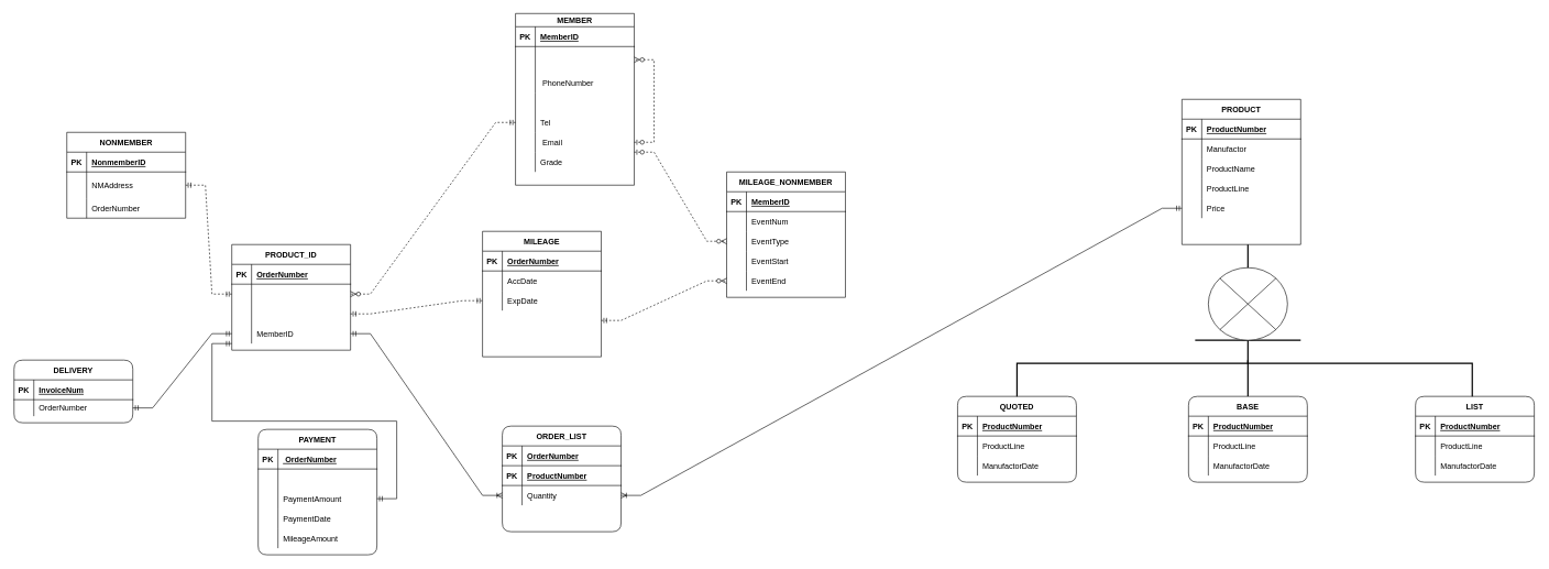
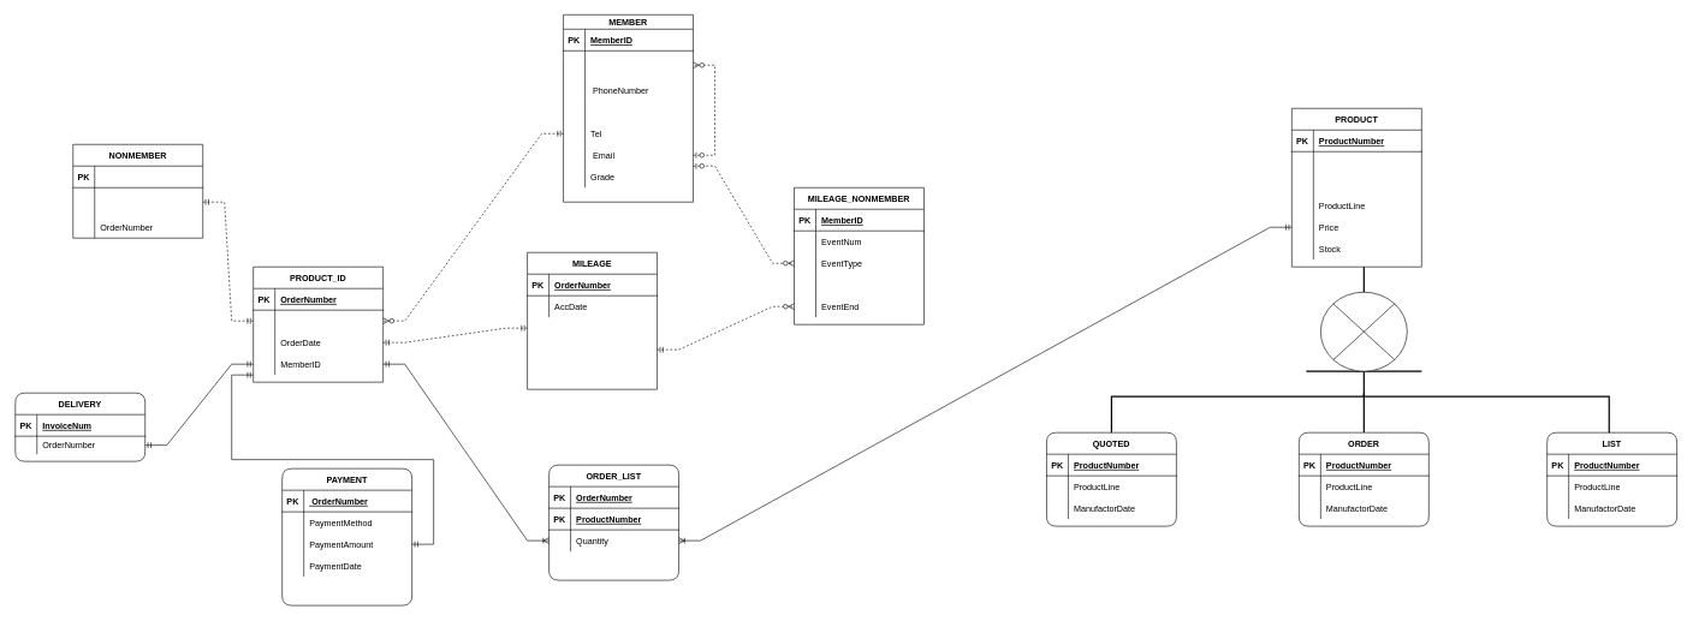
- <mxCell id="43" value="Manufactor" style="shape=partialRectangle;connectable=0;fillColor=none;top=0;left=0;bottom=0;right=0;align=left;spacingLeft=6;overflow=hidden;rounded=1;" parent="41" vertex="1"><mxGeometry x="30" width="150" height="30" as="geometry"><mxRectangle width="150" height="30" as="alternateBounds" /></mxGeometry></mxCell>
- <mxCell id="84" value="NonmemberID" style="shape=partialRectangle;connectable=0;fillColor=none;top=0;left=0;bottom=0;right=0;align=left;spacingLeft=6;fontStyle=5;overflow=hidden;" parent="82" vertex="1"><mxGeometry x="30" width="150" height="30" as="geometry"><mxRectangle width="150" height="30" as="alternateBounds" /></mxGeometry></mxCell>
- <mxCell id="46" value="ProductName" style="shape=partialRectangle;connectable=0;fillColor=none;top=0;left=0;bottom=0;right=0;align=left;spacingLeft=6;overflow=hidden;rounded=1;" parent="44" vertex="1"><mxGeometry x="30" width="150" height="30" as="geometry"><mxRectangle width="150" height="30" as="alternateBounds" /></mxGeometry></mxCell>
- <mxCell id="87" value="NMAddress" style="shape=partialRectangle;connectable=0;fillColor=none;top=0;left=0;bottom=0;right=0;align=left;spacingLeft=6;overflow=hidden;" parent="85" vertex="1"><mxGeometry x="30" width="150" height="40" as="geometry"><mxRectangle width="150" height="40" as="alternateBounds" /></mxGeometry></mxCell>
+ <mxCell id="55" value="Stock" style="shape=partialRectangle;connectable=0;fillColor=none;top=0;left=0;bottom=0;right=0;align=left;spacingLeft=6;overflow=hidden;rounded=1;" parent="53" vertex="1"><mxGeometry x="30" width="150" height="30" as="geometry"><mxRectangle width="150" height="30" as="alternateBounds" /></mxGeometry></mxCell>
- <mxCell id="134" value="EventStart" style="shape=partialRectangle;connectable=0;fillColor=none;top=0;left=0;bottom=0;right=0;align=left;spacingLeft=6;overflow=hidden;" parent="132" vertex="1"><mxGeometry x="30" width="150" height="30" as="geometry"><mxRectangle width="150" height="30" as="alternateBounds" /></mxGeometry></mxCell>
- <mxCell id="32" value="ExpDate" style="shape=partialRectangle;connectable=0;fillColor=none;top=0;left=0;bottom=0;right=0;align=left;spacingLeft=6;overflow=hidden;rounded=1;" parent="30" vertex="1"><mxGeometry x="30" width="150" height="30" as="geometry"><mxRectangle width="150" height="30" as="alternateBounds" /></mxGeometry></mxCell>
+ <mxCell id="77" value="OrderDate" style="shape=partialRectangle;connectable=0;fillColor=none;top=0;left=0;bottom=0;right=0;align=left;spacingLeft=6;overflow=hidden;" parent="75" vertex="1"><mxGeometry x="30" width="150" height="30" as="geometry"><mxRectangle width="150" height="30" as="alternateBounds" /></mxGeometry></mxCell>
- <mxCell id="144" value="BASE" style="shape=table;startSize=30;container=1;collapsible=1;childLayout=tableLayout;fixedRows=1;rowLines=0;fontStyle=1;align=center;resizeLast=1;rounded=1;" parent="1" vertex="1"><mxGeometry x="1800" y="600" width="180" height="130" as="geometry" /></mxCell>
+ <mxCell id="144" value="ORDER" style="shape=table;startSize=30;container=1;collapsible=1;childLayout=tableLayout;fixedRows=1;rowLines=0;fontStyle=1;align=center;resizeLast=1;rounded=1;" parent="1" vertex="1"><mxGeometry x="1800" y="600" width="180" height="130" as="geometry" /></mxCell>
+ <mxCell id="161" value="PaymentMethod" style="shape=partialRectangle;connectable=0;fillColor=none;top=0;left=0;bottom=0;right=0;align=left;spacingLeft=6;overflow=hidden;" parent="159" vertex="1"><mxGeometry x="30" width="150" height="30" as="geometry"><mxRectangle width="150" height="30" as="alternateBounds" /></mxGeometry></mxCell>
- <mxCell id="170" value="MileageAmount" style="shape=partialRectangle;connectable=0;fillColor=none;top=0;left=0;bottom=0;right=0;align=left;spacingLeft=6;overflow=hidden;" parent="168" vertex="1"><mxGeometry x="30" width="150" height="30" as="geometry"><mxRectangle width="150" height="30" as="alternateBounds" /></mxGeometry></mxCell>
